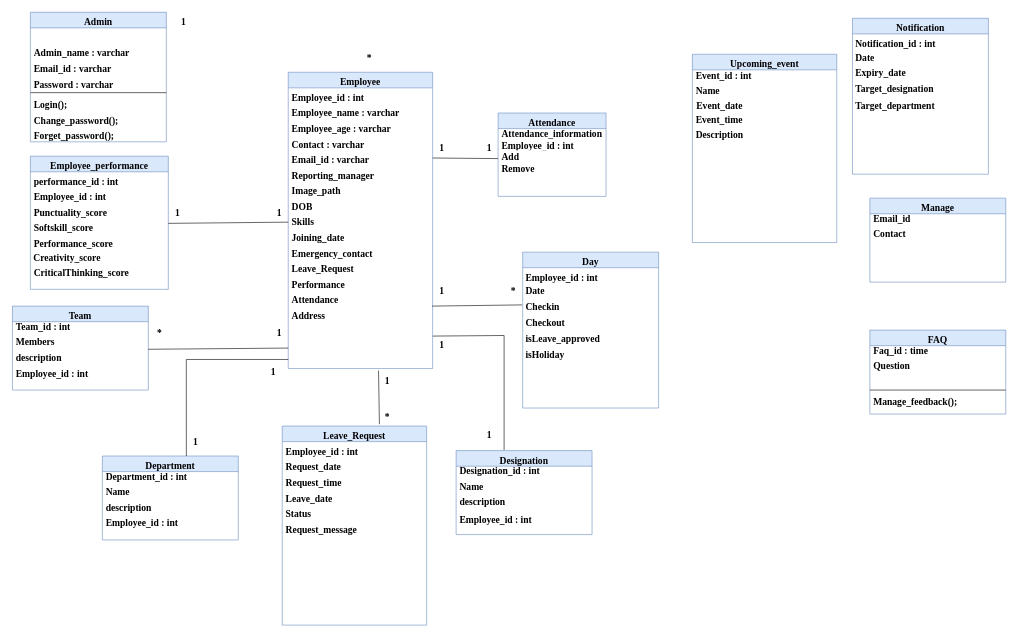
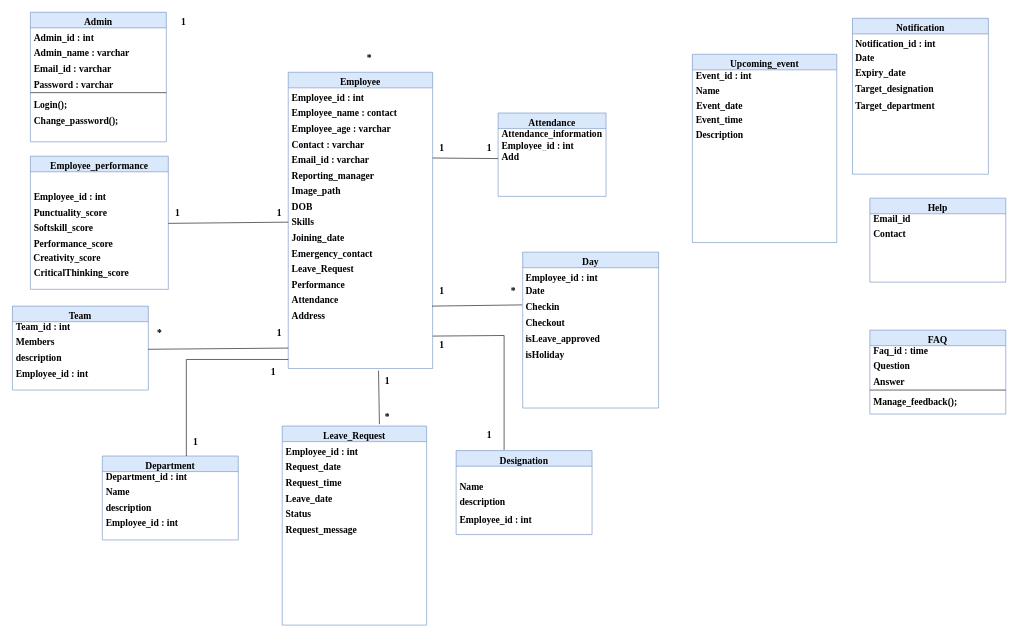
+ <mxCell id="59" value="Admin_id : int " style="text;align=left;verticalAlign=top;spacingLeft=4;spacingRight=4;overflow=hidden;rotatable=0;points=[[0,0.5],[1,0.5]];portConstraint=eastwest;container=0;labelBackgroundColor=none;fontStyle=1;fontFamily=Times New Roman;fontSize=16;" vertex="1" parent="56"><mxGeometry y="26" width="226.667" height="26" as="geometry" /></mxCell>
- <mxCell id="4" value="Employee_name : varchar" style="text;align=left;verticalAlign=top;spacingLeft=4;spacingRight=4;overflow=hidden;rotatable=0;points=[[0,0.5],[1,0.5]];portConstraint=eastwest;rounded=0;shadow=0;html=0;container=0;labelBackgroundColor=none;fontStyle=1;fontFamily=Times New Roman;fontSize=16;" vertex="1" parent="2"><mxGeometry y="52" width="240.833" height="26" as="geometry" /></mxCell>
+ <mxCell id="4" value="Employee_name : contact" style="text;align=left;verticalAlign=top;spacingLeft=4;spacingRight=4;overflow=hidden;rotatable=0;points=[[0,0.5],[1,0.5]];portConstraint=eastwest;rounded=0;shadow=0;html=0;container=0;labelBackgroundColor=none;fontStyle=1;fontFamily=Times New Roman;fontSize=16;" vertex="1" parent="2"><mxGeometry y="52" width="240.833" height="26" as="geometry" /></mxCell>
- <mxCell id="66" value="Forget_password();" style="text;align=left;verticalAlign=top;spacingLeft=4;spacingRight=4;overflow=hidden;rotatable=0;points=[[0,0.5],[1,0.5]];portConstraint=eastwest;container=0;labelBackgroundColor=none;fontStyle=1;fontFamily=Times New Roman;fontSize=16;" vertex="1" parent="56"><mxGeometry y="190" width="226.667" height="26" as="geometry" /></mxCell>
- <mxCell id="32" value="Remove" style="text;align=left;verticalAlign=top;spacingLeft=4;spacingRight=4;overflow=hidden;rotatable=0;points=[[0,0.5],[1,0.5]];portConstraint=eastwest;rounded=0;shadow=0;html=0;container=0;labelBackgroundColor=none;fontStyle=1;fontFamily=Times New Roman;fontSize=16;" vertex="1" parent="27"><mxGeometry y="76.084" width="180.0" height="19.021" as="geometry" /></mxCell>
- <mxCell id="91" value="performance_id : int" style="text;align=left;verticalAlign=top;spacingLeft=4;spacingRight=4;overflow=hidden;rotatable=0;points=[[0,0.5],[1,0.5]];portConstraint=eastwest;container=0;labelBackgroundColor=none;fontStyle=1;fontFamily=Times New Roman;fontSize=16;" vertex="1" parent="89"><mxGeometry x="0.75" y="26" width="226.667" height="26" as="geometry" /></mxCell>
- <mxCell id="84" value="Manage" style="swimlane;fontStyle=1;align=center;verticalAlign=top;childLayout=stackLayout;horizontal=1;startSize=26;horizontalStack=0;resizeParent=1;resizeLast=0;collapsible=1;marginBottom=0;rounded=0;shadow=0;strokeWidth=1;container=0;labelBackgroundColor=none;fontFamily=Times New Roman;fontSize=16;fillColor=#dae8fc;strokeColor=#6c8ebf;" vertex="1" parent="83"><mxGeometry width="226.667" height="140" as="geometry"><mxRectangle x="550" y="140" width="160" height="26" as="alternateBounds" /></mxGeometry></mxCell>
+ <mxCell id="84" value="Help" style="swimlane;fontStyle=1;align=center;verticalAlign=top;childLayout=stackLayout;horizontal=1;startSize=26;horizontalStack=0;resizeParent=1;resizeLast=0;collapsible=1;marginBottom=0;rounded=0;shadow=0;strokeWidth=1;container=0;labelBackgroundColor=none;fontFamily=Times New Roman;fontSize=16;fillColor=#dae8fc;strokeColor=#6c8ebf;" vertex="1" parent="83"><mxGeometry width="226.667" height="140" as="geometry"><mxRectangle x="550" y="140" width="160" height="26" as="alternateBounds" /></mxGeometry></mxCell>
+ <mxCell id="104" value="Answer" style="text;align=left;verticalAlign=top;spacingLeft=4;spacingRight=4;overflow=hidden;rotatable=0;points=[[0,0.5],[1,0.5]];portConstraint=eastwest;rounded=0;shadow=0;html=0;container=0;labelBackgroundColor=none;fontStyle=1;fontFamily=Times New Roman;fontSize=16;" vertex="1" parent="102"><mxGeometry y="26" width="226.667" height="26" as="geometry" /></mxCell>
- <mxCell id="78" value="Designation_id : int" style="text;align=left;verticalAlign=top;spacingLeft=4;spacingRight=4;overflow=hidden;rotatable=0;points=[[0,0.5],[1,0.5]];portConstraint=eastwest;container=0;labelBackgroundColor=none;fontStyle=1;fontFamily=Times New Roman;fontSize=16;" vertex="1" parent="77"><mxGeometry width="226.667" height="26" as="geometry" /></mxCell>
